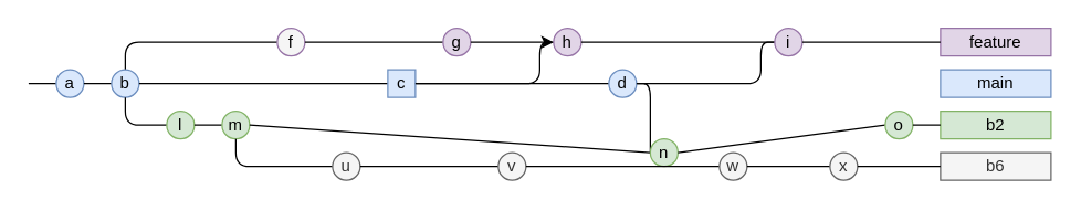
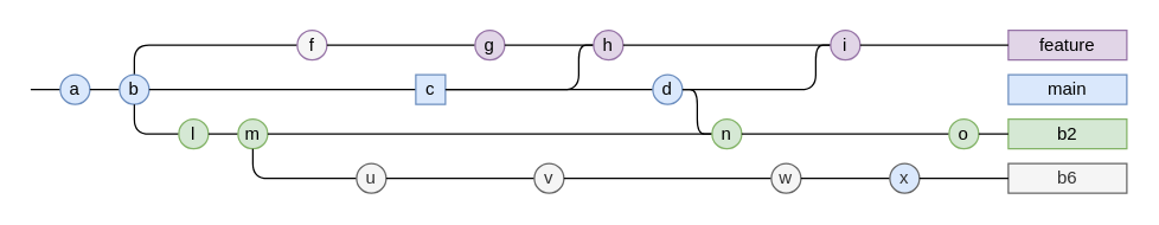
- <mxCell id="7" value="" style="endArrow=classic;html=1;rounded=1;exitX=1;exitY=0.5;exitDx=0;exitDy=0;entryX=0;entryY=0.5;entryDx=0;entryDy=0;" edge="1" parent="1" source="6" target="9"><mxGeometry width="50" height="50" relative="1" as="geometry"><mxPoint x="340" y="30" as="sourcePoint" /><mxPoint x="400" y="30" as="targetPoint" /></mxGeometry></mxCell>
+ <mxCell id="7" value="" style="endArrow=none;html=1;rounded=1;exitX=1;exitY=0.5;exitDx=0;exitDy=0;entryX=0;entryY=0.5;entryDx=0;entryDy=0;" edge="1" parent="1" source="6" target="9"><mxGeometry width="50" height="50" relative="1" as="geometry"><mxPoint x="340" y="30" as="sourcePoint" /><mxPoint x="400" y="30" as="targetPoint" /></mxGeometry></mxCell>
- <mxCell id="30" value="n" style="ellipse;whiteSpace=wrap;html=1;fillColor=#d5e8d4;strokeColor=#82b366;" vertex="1" parent="1"><mxGeometry x="470" y="100" width="20" height="20" as="geometry" /></mxCell>
+ <mxCell id="30" value="n" style="ellipse;whiteSpace=wrap;html=1;fillColor=#d5e8d4;strokeColor=#82b366;" vertex="1" parent="1"><mxGeometry x="480" y="80" width="20" height="20" as="geometry" /></mxCell>
- <mxCell id="42" value="x" style="ellipse;whiteSpace=wrap;html=1;fillColor=#f5f5f5;strokeColor=#666666;fontColor=#333333;" vertex="1" parent="1"><mxGeometry x="600" y="110" width="20" height="20" as="geometry" /></mxCell>
+ <mxCell id="42" value="x" style="ellipse;whiteSpace=wrap;html=1;fillColor=#dae8fc;strokeColor=#666666;fontColor=#333333;" vertex="1" parent="1"><mxGeometry x="600" y="110" width="20" height="20" as="geometry" /></mxCell>
